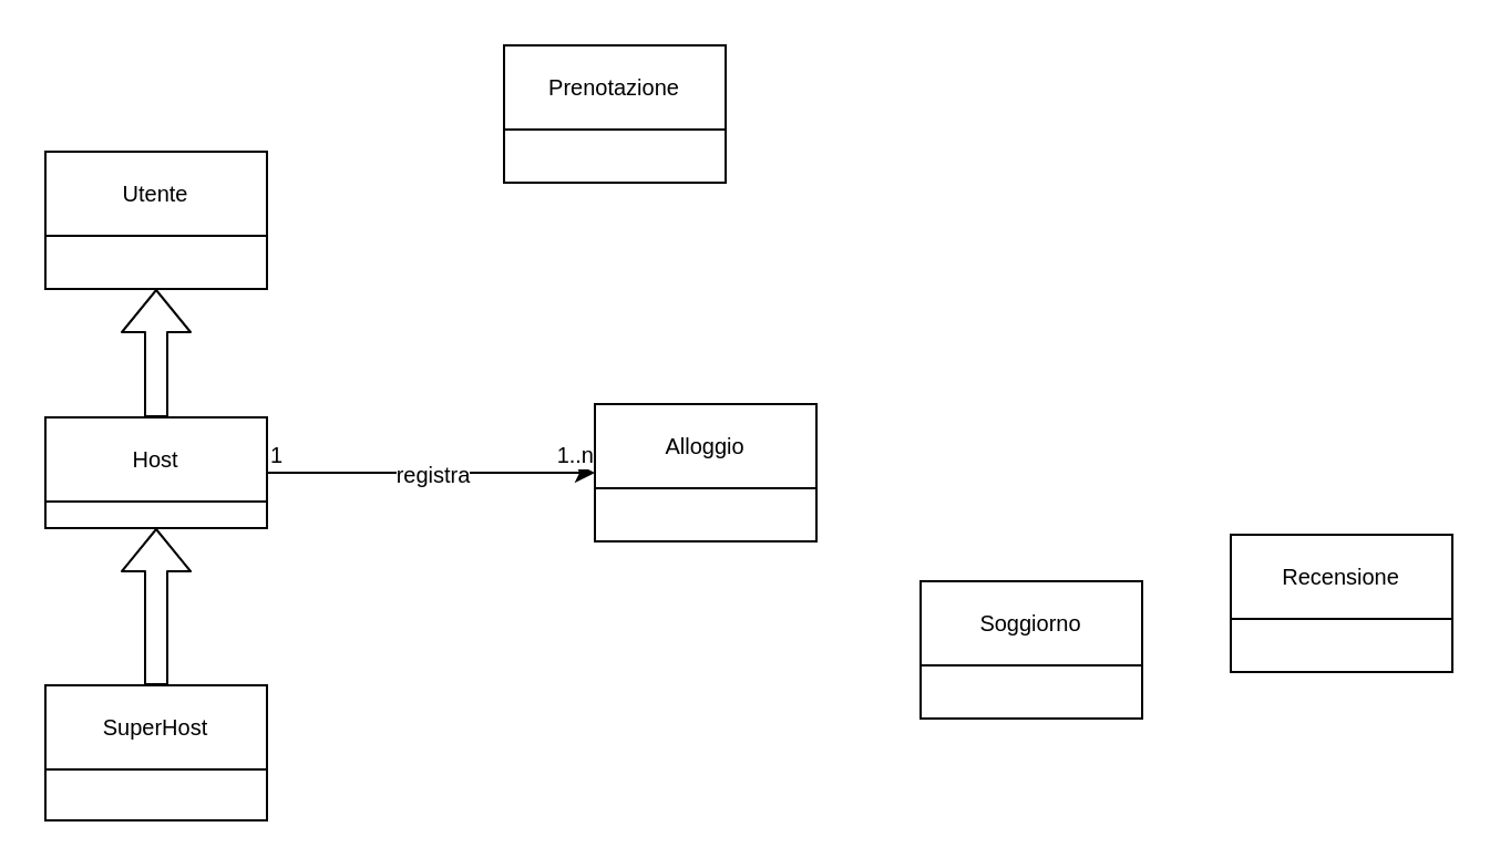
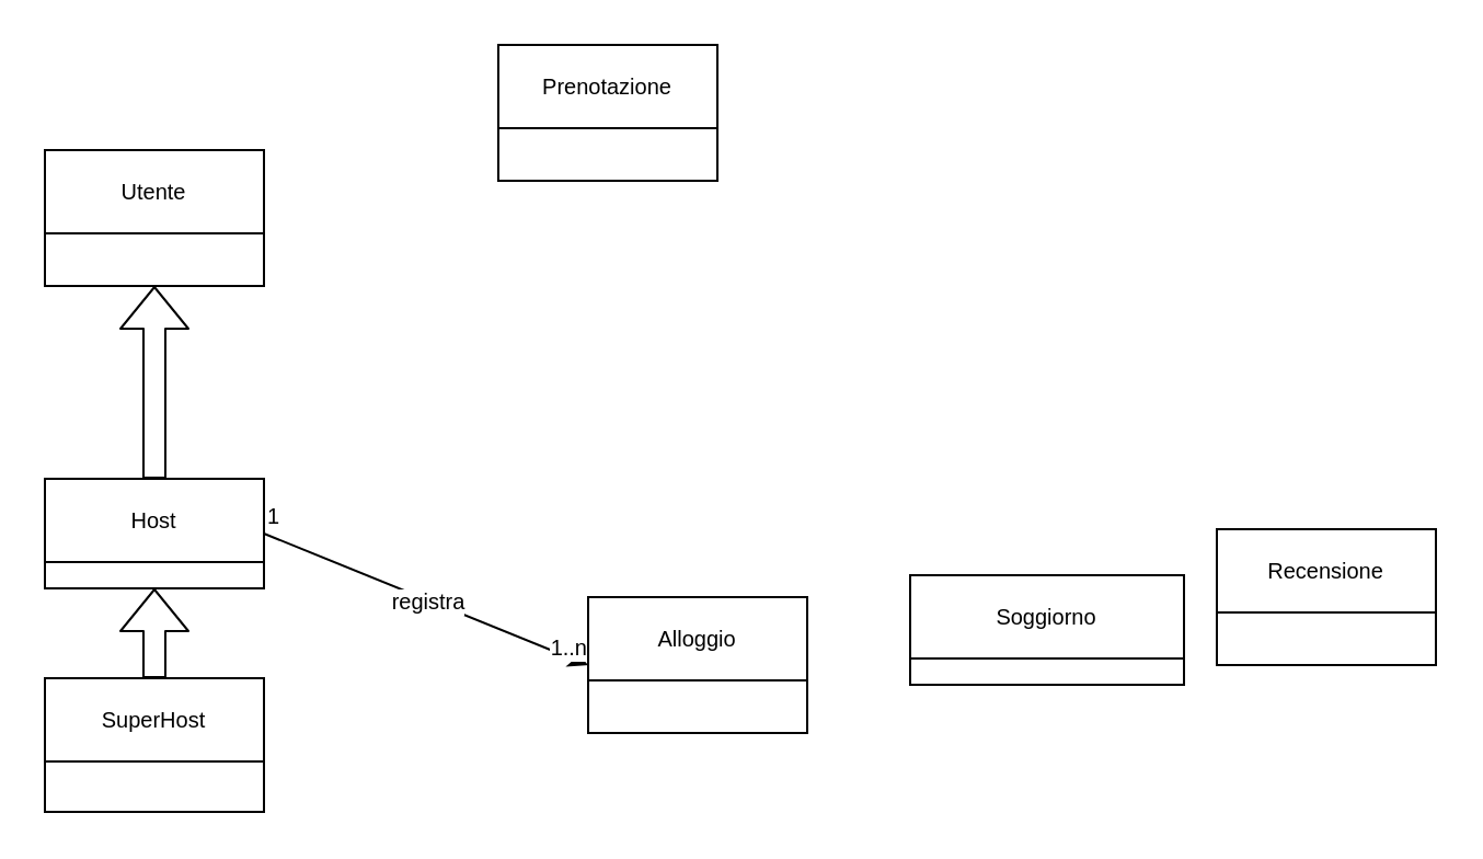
- <mxCell id="3" value="Host" style="swimlane;fontStyle=0;childLayout=stackLayout;horizontal=1;startSize=38;horizontalStack=0;resizeParent=1;resizeParentMax=0;resizeLast=0;collapsible=1;marginBottom=0;fontFamily=Helvetica;fontSize=10;rounded=0;shadow=0;glass=0;swimlaneFillColor=none;fillColor=none;" parent="1" vertex="1"><mxGeometry x="20" y="188" width="100" height="50" as="geometry" /></mxCell>
+ <mxCell id="3" value="Host" style="swimlane;fontStyle=0;childLayout=stackLayout;horizontal=1;startSize=38;horizontalStack=0;resizeParent=1;resizeParentMax=0;resizeLast=0;collapsible=1;marginBottom=0;fontFamily=Helvetica;fontSize=10;rounded=0;shadow=0;glass=0;swimlaneFillColor=none;fillColor=none;" parent="1" vertex="1"><mxGeometry x="20" y="218" width="100" height="50" as="geometry" /></mxCell>
- <mxCell id="9" value="Alloggio" style="swimlane;fontStyle=0;childLayout=stackLayout;horizontal=1;startSize=38;horizontalStack=0;resizeParent=1;resizeParentMax=0;resizeLast=0;collapsible=1;marginBottom=0;fontFamily=Helvetica;fontSize=10;rounded=0;shadow=0;glass=0;swimlaneFillColor=none;fillColor=none;" parent="1" vertex="1"><mxGeometry x="268" y="182" width="100" height="62" as="geometry" /></mxCell>
+ <mxCell id="9" value="Alloggio" style="swimlane;fontStyle=0;childLayout=stackLayout;horizontal=1;startSize=38;horizontalStack=0;resizeParent=1;resizeParentMax=0;resizeLast=0;collapsible=1;marginBottom=0;fontFamily=Helvetica;fontSize=10;rounded=0;shadow=0;glass=0;swimlaneFillColor=none;fillColor=none;" parent="1" vertex="1"><mxGeometry x="268" y="272" width="100" height="62" as="geometry" /></mxCell>
- <mxCell id="7" value="Soggiorno" style="swimlane;fontStyle=0;childLayout=stackLayout;horizontal=1;startSize=38;horizontalStack=0;resizeParent=1;resizeParentMax=0;resizeLast=0;collapsible=1;marginBottom=0;fontFamily=Helvetica;fontSize=10;rounded=0;shadow=0;glass=0;swimlaneFillColor=none;fillColor=none;" parent="1" vertex="1"><mxGeometry x="415" y="262" width="100" height="62" as="geometry" /></mxCell>
+ <mxCell id="7" value="Soggiorno" style="swimlane;fontStyle=0;childLayout=stackLayout;horizontal=1;startSize=38;horizontalStack=0;resizeParent=1;resizeParentMax=0;resizeLast=0;collapsible=1;marginBottom=0;fontFamily=Helvetica;fontSize=10;rounded=0;shadow=0;glass=0;swimlaneFillColor=none;fillColor=none;" parent="1" vertex="1"><mxGeometry x="415" y="262" width="125" height="50" as="geometry" /></mxCell>
